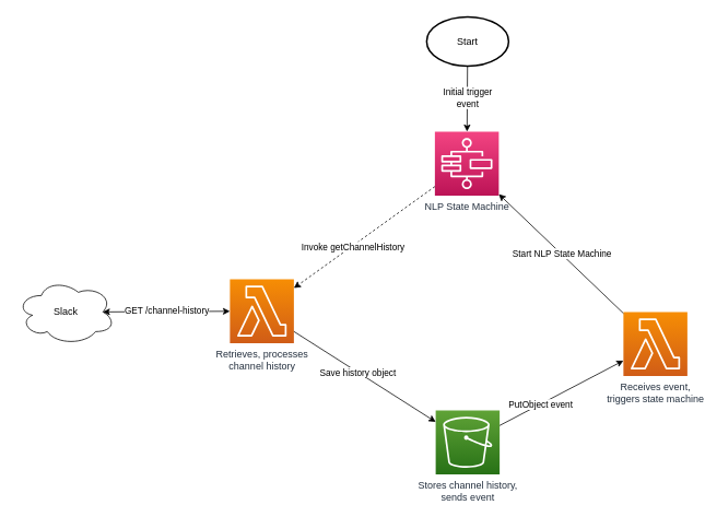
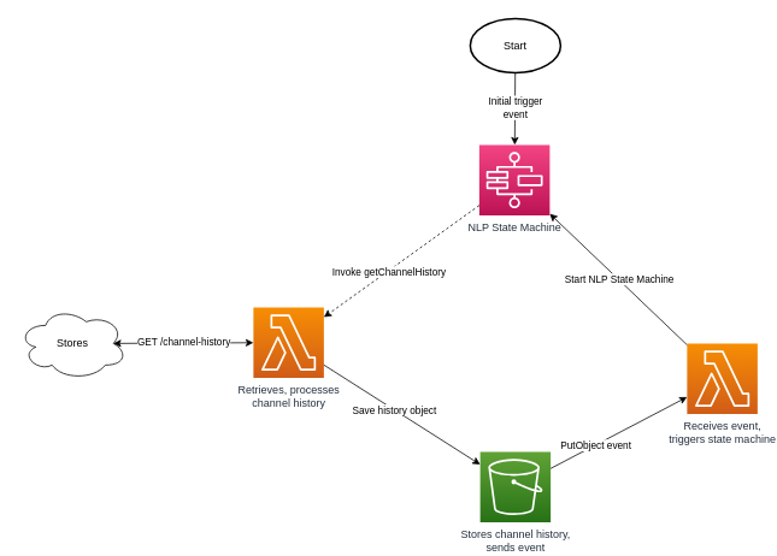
- <mxCell id="17" value="Slack" style="ellipse;shape=cloud;whiteSpace=wrap;html=1;" vertex="1" parent="1"><mxGeometry x="20" y="340" width="120" height="80" as="geometry" /></mxCell>
+ <mxCell id="17" value="Stores" style="ellipse;shape=cloud;whiteSpace=wrap;html=1;" vertex="1" parent="1"><mxGeometry x="20" y="340" width="120" height="80" as="geometry" /></mxCell>
